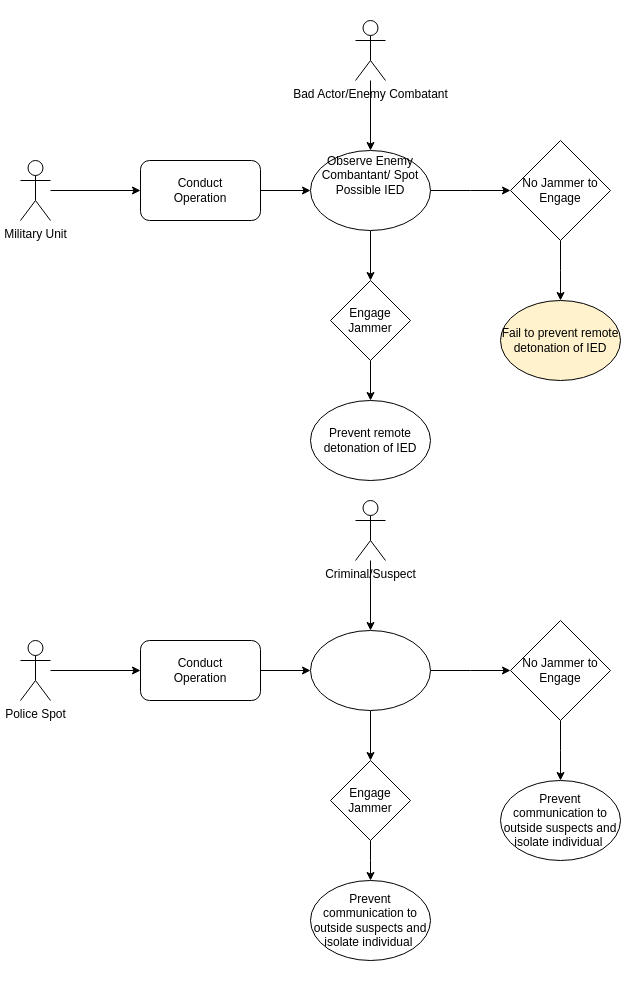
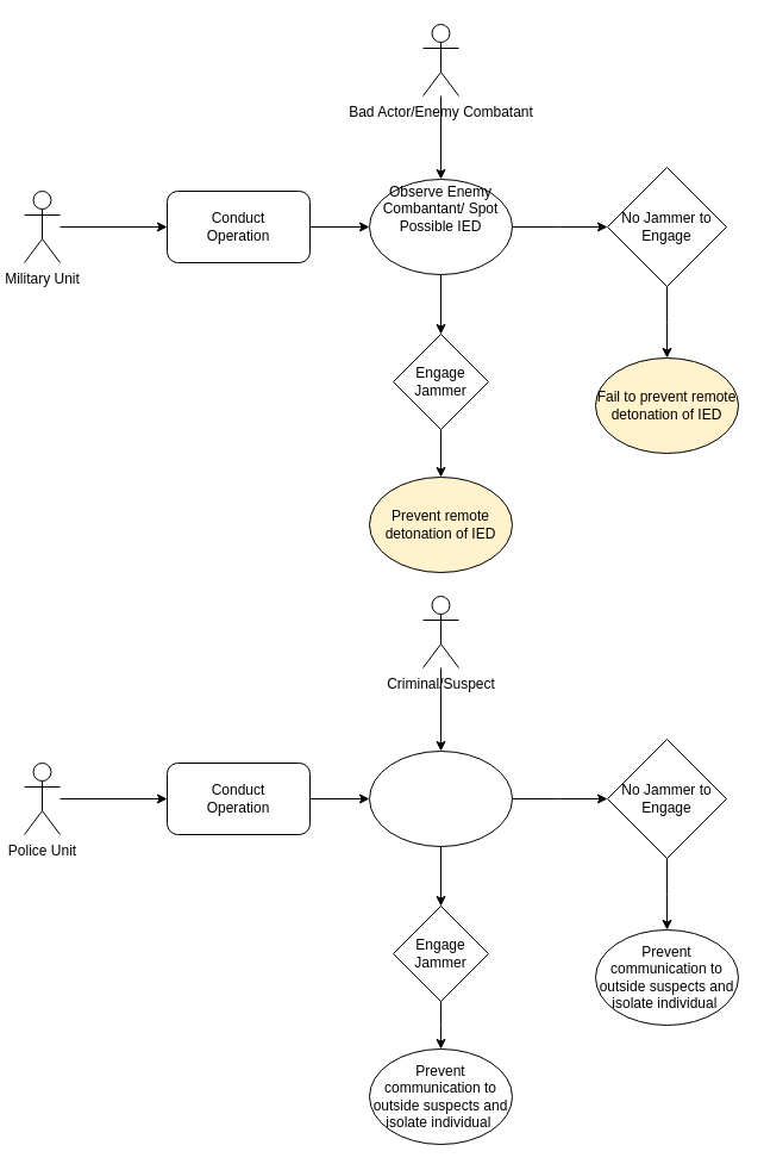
- <mxCell id="17" value="Prevent remote detonation of IED" style="ellipse;whiteSpace=wrap;html=1;" vertex="1" parent="1"><mxGeometry x="310" y="400" width="120" height="80" as="geometry" /></mxCell>
+ <mxCell id="17" value="Prevent remote detonation of IED" style="ellipse;whiteSpace=wrap;html=1;fillColor=#fff2cc;" vertex="1" parent="1"><mxGeometry x="310" y="400" width="120" height="80" as="geometry" /></mxCell>
- <mxCell id="20" value="Police Spot" style="shape=umlActor;verticalLabelPosition=bottom;verticalAlign=top;html=1;outlineConnect=0;" vertex="1" parent="1"><mxGeometry x="20" y="640" width="30" height="60" as="geometry" /></mxCell>
+ <mxCell id="20" value="Police Unit" style="shape=umlActor;verticalLabelPosition=bottom;verticalAlign=top;html=1;outlineConnect=0;" vertex="1" parent="1"><mxGeometry x="20" y="640" width="30" height="60" as="geometry" /></mxCell>
